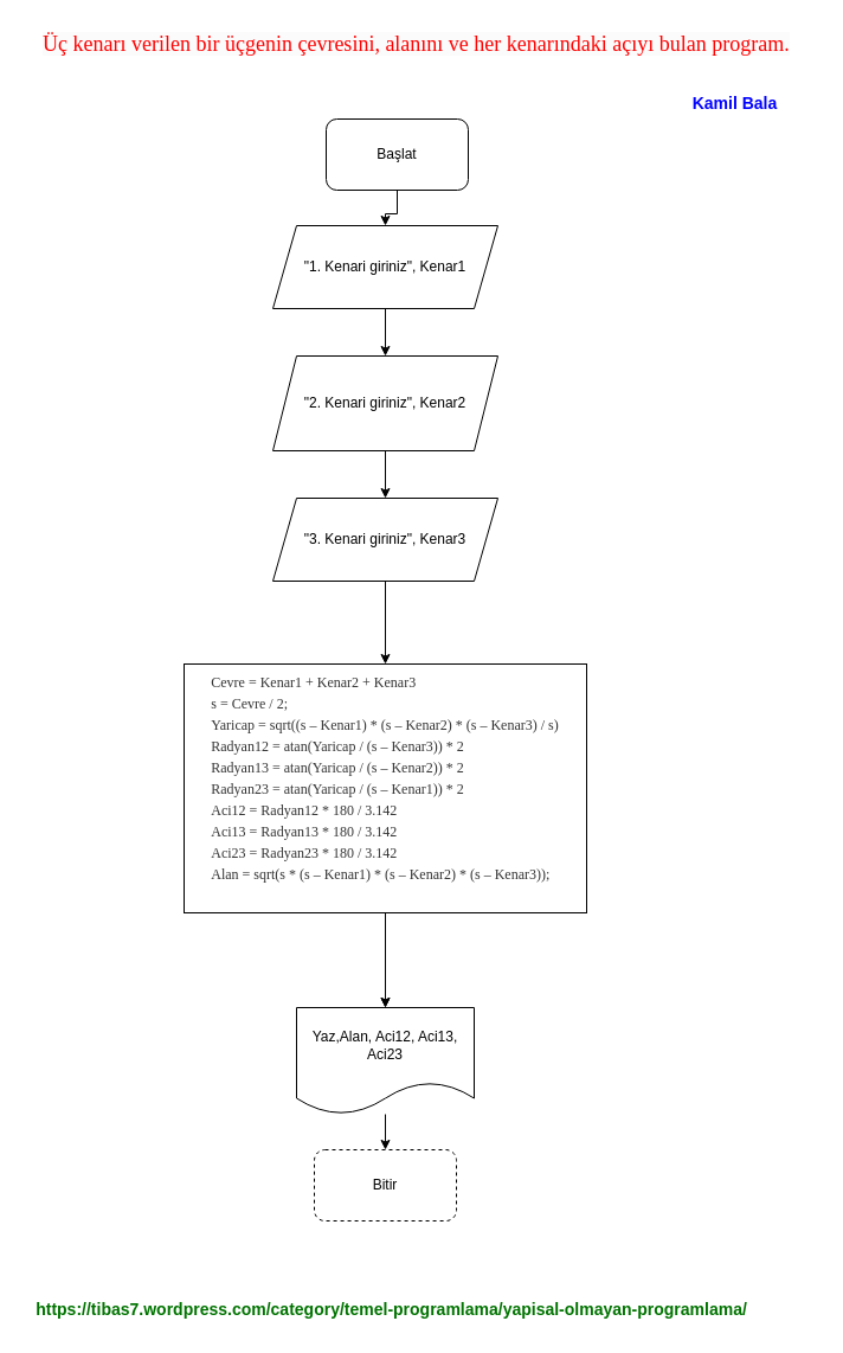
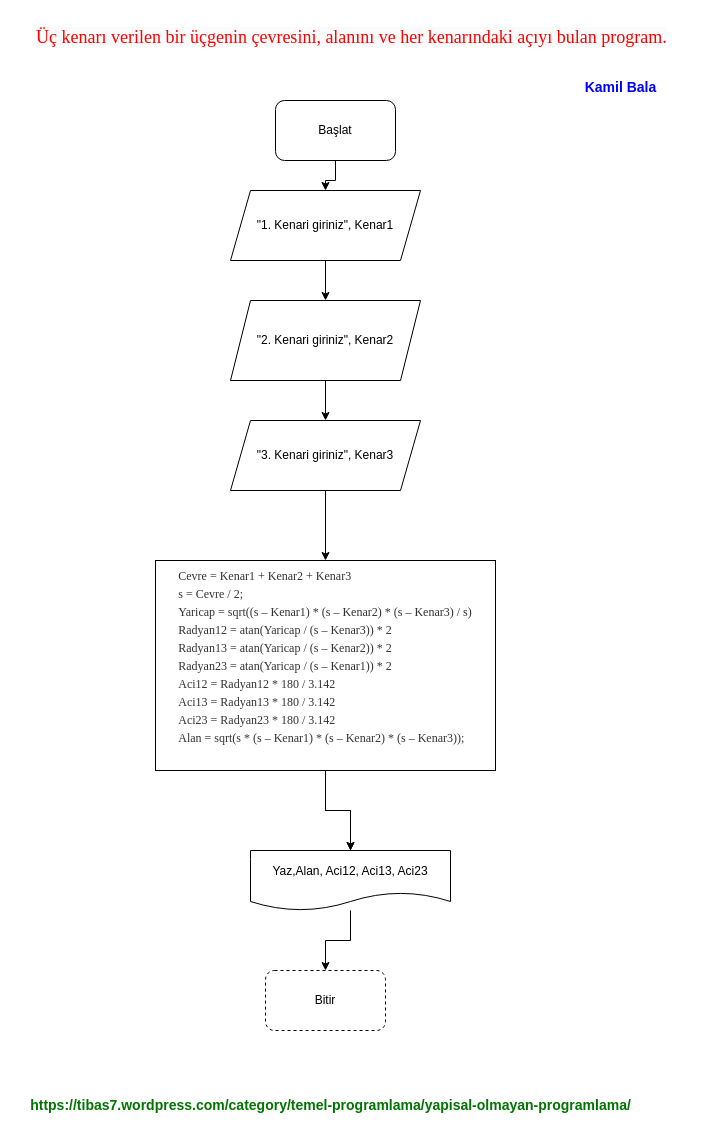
- <mxCell id="8" value="Yaz,Alan, Aci12, Aci13, Aci23" style="shape=document;whiteSpace=wrap;html=1;boundedLbl=1;" parent="1" vertex="1"><mxGeometry x="250" y="850" width="150" height="90" as="geometry" /></mxCell>
+ <mxCell id="8" value="Yaz,Alan, Aci12, Aci13, Aci23" style="shape=document;whiteSpace=wrap;html=1;boundedLbl=1;" parent="1" vertex="1"><mxGeometry x="250" y="850" width="200" height="60" as="geometry" /></mxCell>
